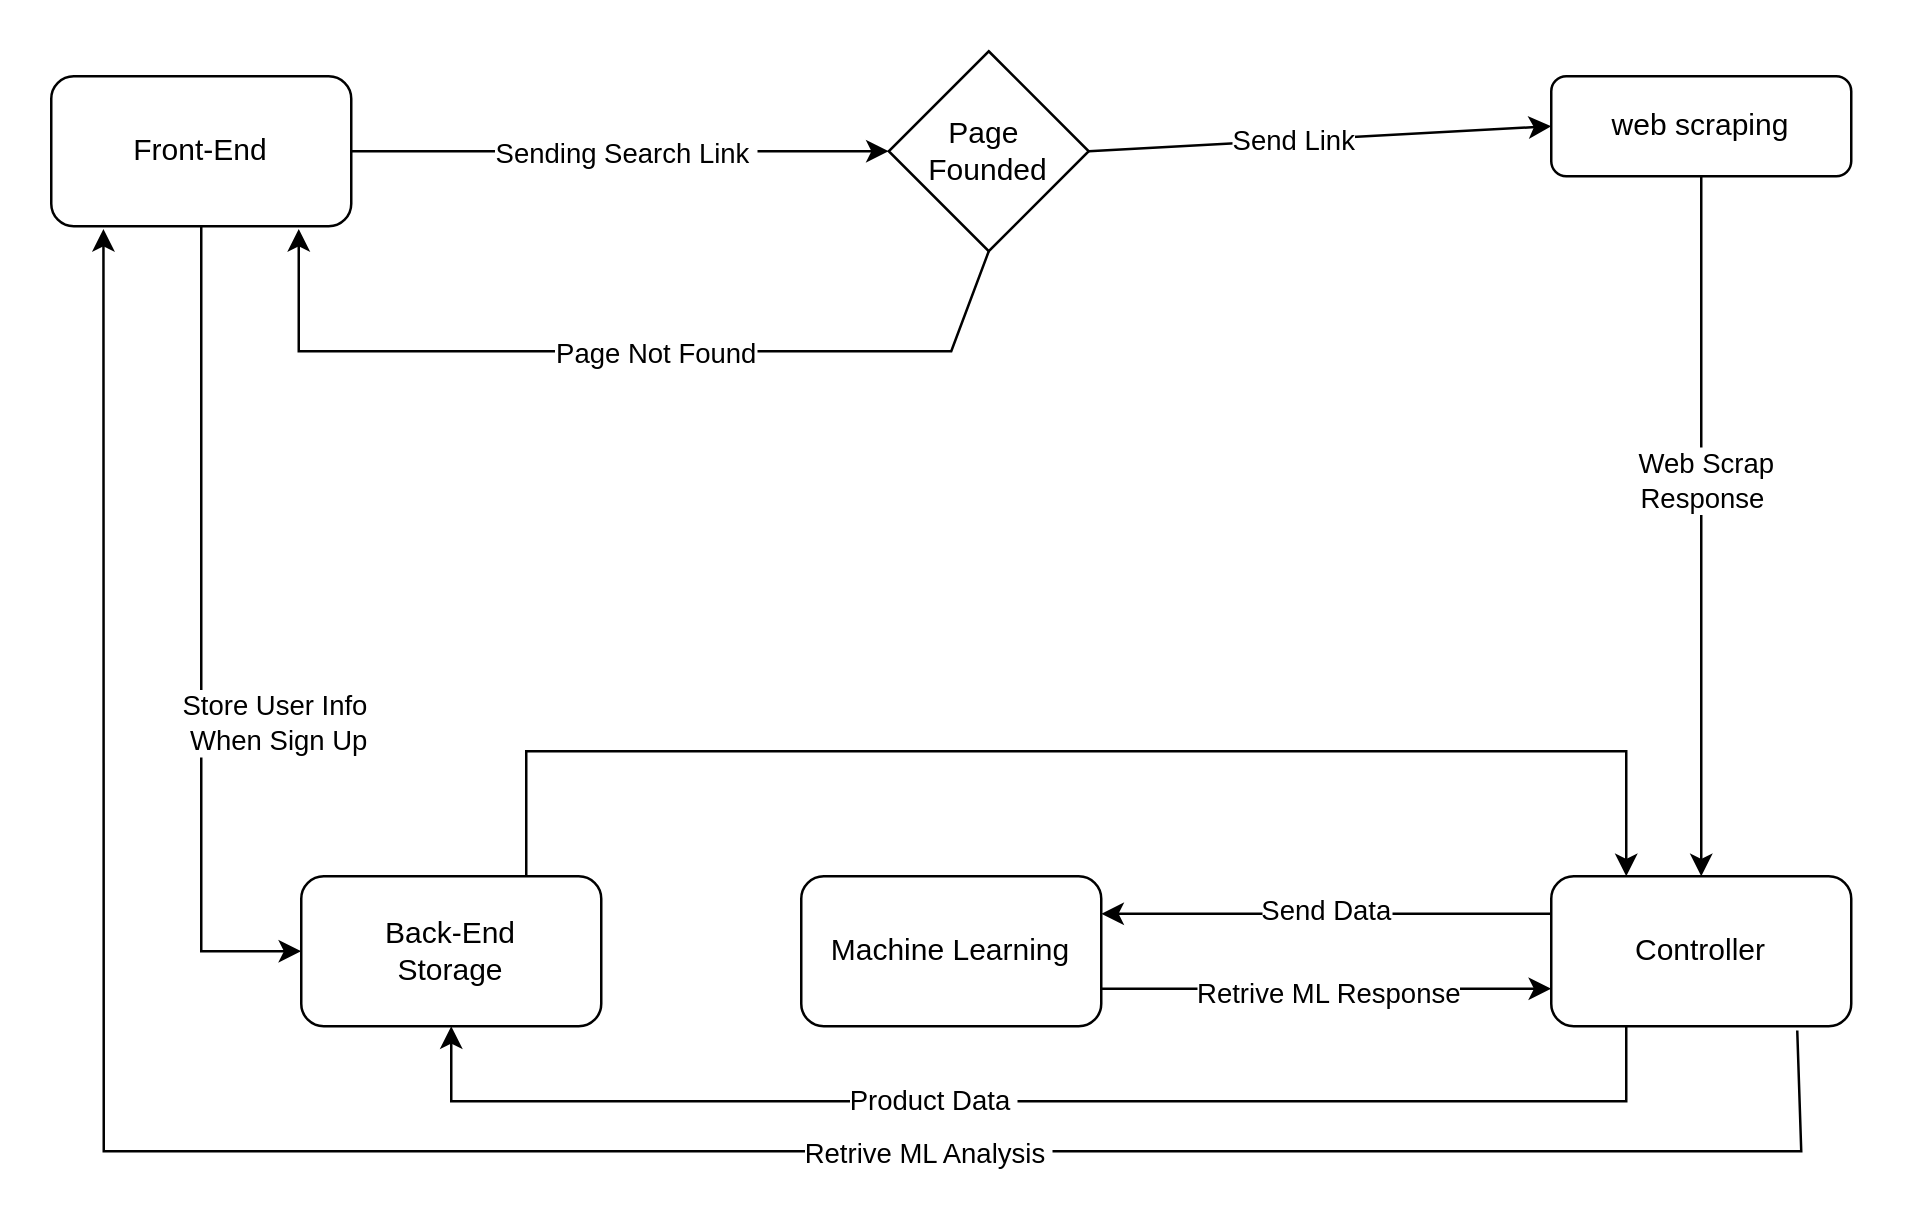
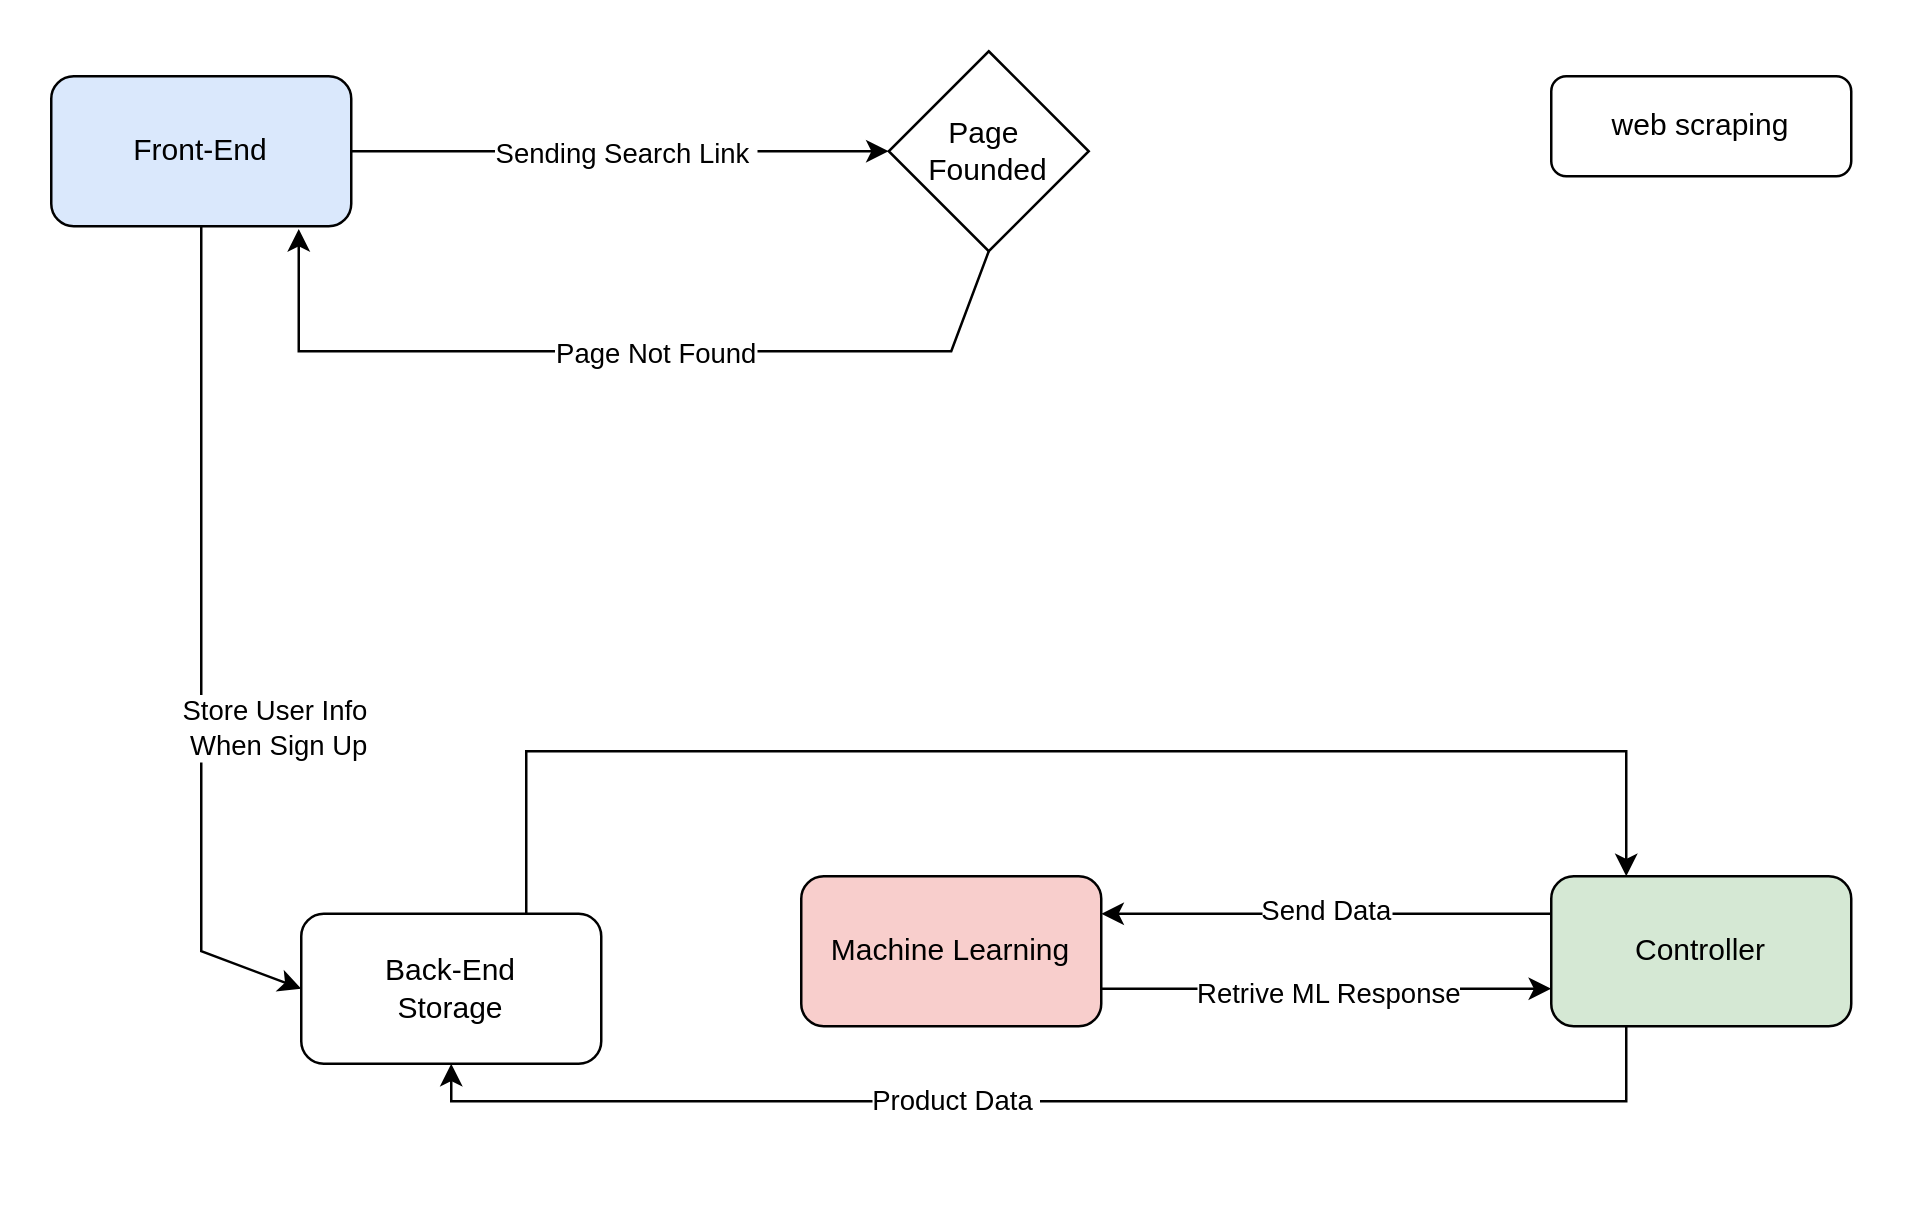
- <mxCell id="11" value="" style="endArrow=classic;html=1;rounded=0;exitX=1;exitY=0.5;exitDx=0;exitDy=0;entryX=0;entryY=0.5;entryDx=0;entryDy=0;" parent="1" source="6" target="3" edge="1"><mxGeometry width="50" height="50" relative="1" as="geometry"><mxPoint x="560" y="180" as="sourcePoint" /><mxPoint x="610" y="130" as="targetPoint" /></mxGeometry></mxCell>
- <mxCell id="12" value="Send Link" style="edgeLabel;html=1;align=center;verticalAlign=middle;resizable=0;points=[];" parent="11" vertex="1" connectable="0"><mxGeometry x="-0.111" relative="1" as="geometry"><mxPoint as="offset" /></mxGeometry></mxCell>
- <mxCell id="2" value="Front-End" style="rounded=1;whiteSpace=wrap;html=1;" parent="1" vertex="1"><mxGeometry x="20" y="30" width="120" height="60" as="geometry" /></mxCell>
+ <mxCell id="2" value="Front-End" style="rounded=1;whiteSpace=wrap;html=1;fillColor=#dae8fc;" parent="1" vertex="1"><mxGeometry x="20" y="30" width="120" height="60" as="geometry" /></mxCell>
- <mxCell id="13" value="" style="endArrow=classic;html=1;rounded=0;exitX=0.5;exitY=1;exitDx=0;exitDy=0;entryX=0.5;entryY=0;entryDx=0;entryDy=0;" parent="1" source="3" target="4" edge="1"><mxGeometry width="50" height="50" relative="1" as="geometry"><mxPoint x="560" y="270" as="sourcePoint" /><mxPoint x="680" y="180" as="targetPoint" /></mxGeometry></mxCell>
- <mxCell id="14" value="Web Scrap &lt;br&gt;Response&amp;nbsp;" style="edgeLabel;html=1;align=center;verticalAlign=middle;resizable=0;points=[];" parent="13" vertex="1" connectable="0"><mxGeometry x="-0.136" y="1" relative="1" as="geometry"><mxPoint as="offset" /></mxGeometry></mxCell>
- <mxCell id="23" value="Back-End&lt;br&gt;Storage" style="rounded=1;whiteSpace=wrap;html=1;" parent="1" vertex="1"><mxGeometry x="120" y="350" width="120" height="60" as="geometry" /></mxCell>
+ <mxCell id="23" value="Back-End&lt;br&gt;Storage" style="rounded=1;whiteSpace=wrap;html=1;" parent="1" vertex="1"><mxGeometry x="120" y="365" width="120" height="60" as="geometry" /></mxCell>
- <mxCell id="5" value="Machine Learning" style="rounded=1;whiteSpace=wrap;html=1;" parent="1" vertex="1"><mxGeometry x="320" y="350" width="120" height="60" as="geometry" /></mxCell>
+ <mxCell id="5" value="Machine Learning" style="rounded=1;whiteSpace=wrap;html=1;fillColor=#f8cecc;" parent="1" vertex="1"><mxGeometry x="320" y="350" width="120" height="60" as="geometry" /></mxCell>
- <mxCell id="4" value="Controller" style="rounded=1;whiteSpace=wrap;html=1;" parent="1" vertex="1"><mxGeometry x="620" y="350" width="120" height="60" as="geometry" /></mxCell>
+ <mxCell id="4" value="Controller" style="rounded=1;whiteSpace=wrap;html=1;fillColor=#d5e8d4;" parent="1" vertex="1"><mxGeometry x="620" y="350" width="120" height="60" as="geometry" /></mxCell>
- <mxCell id="19" value="" style="endArrow=classic;html=1;rounded=0;entryX=0.174;entryY=1.018;entryDx=0;entryDy=0;entryPerimeter=0;exitX=0.82;exitY=1.028;exitDx=0;exitDy=0;exitPerimeter=0;" parent="1" source="4" target="2" edge="1"><mxGeometry width="50" height="50" relative="1" as="geometry"><mxPoint x="40" y="440" as="sourcePoint" /><mxPoint x="370" y="240" as="targetPoint" /><Array as="points"><mxPoint x="720" y="460" /><mxPoint x="41" y="460" /></Array></mxGeometry></mxCell>
- <mxCell id="20" value="Retrive ML Analysis&amp;nbsp;" style="edgeLabel;html=1;align=center;verticalAlign=middle;resizable=0;points=[];" parent="19" vertex="1" connectable="0"><mxGeometry x="-0.274" relative="1" as="geometry"><mxPoint as="offset" /></mxGeometry></mxCell>
